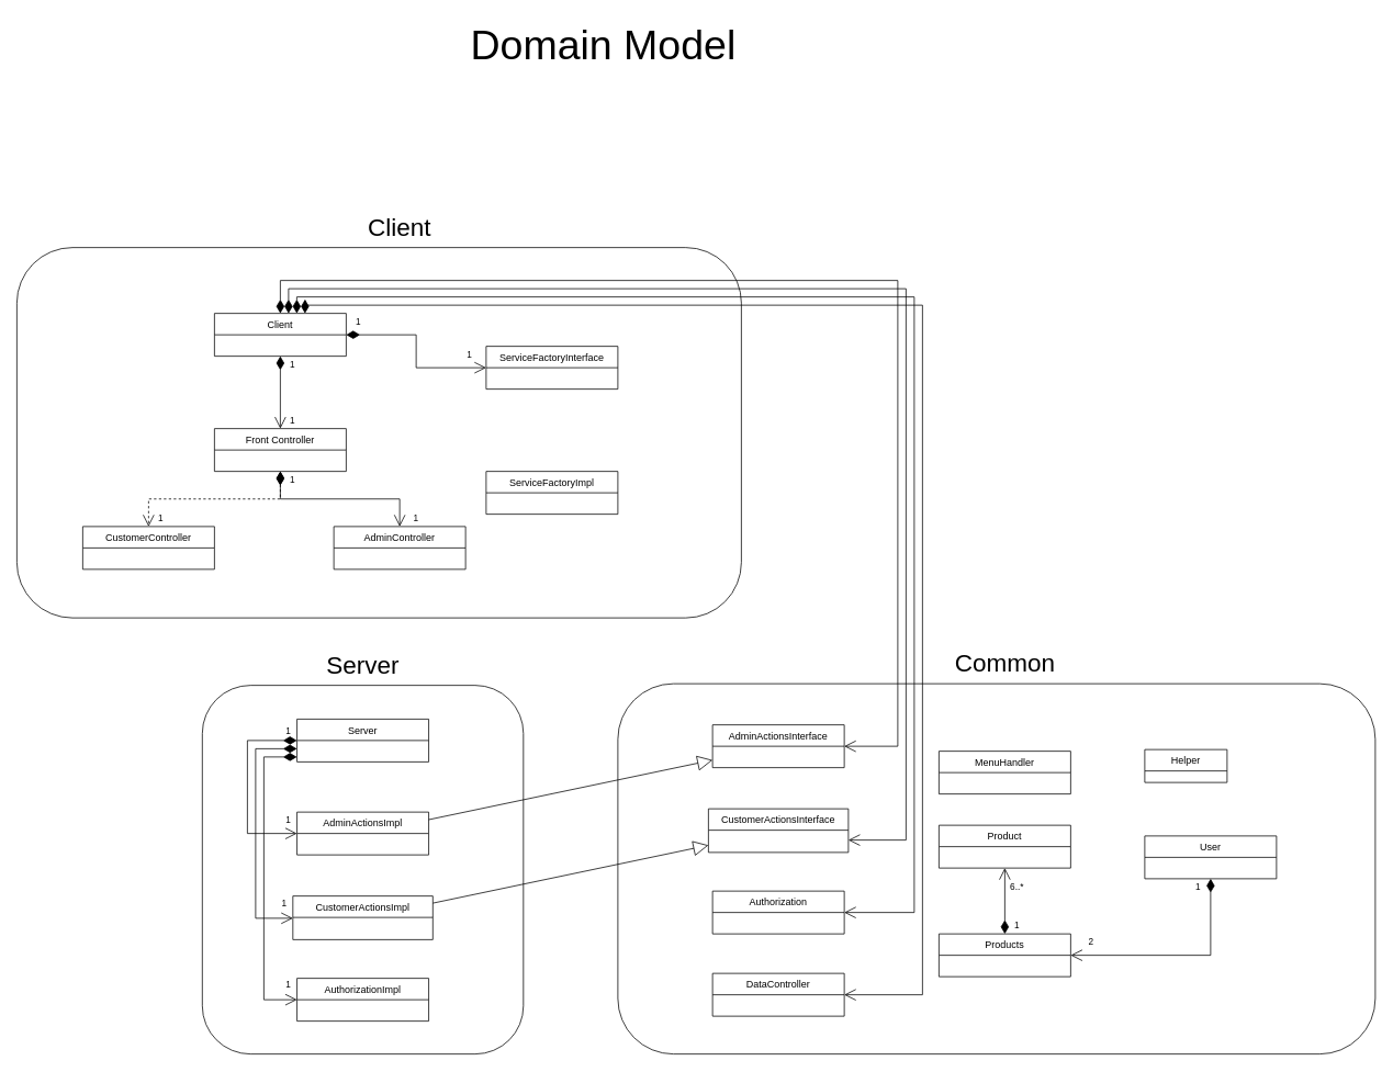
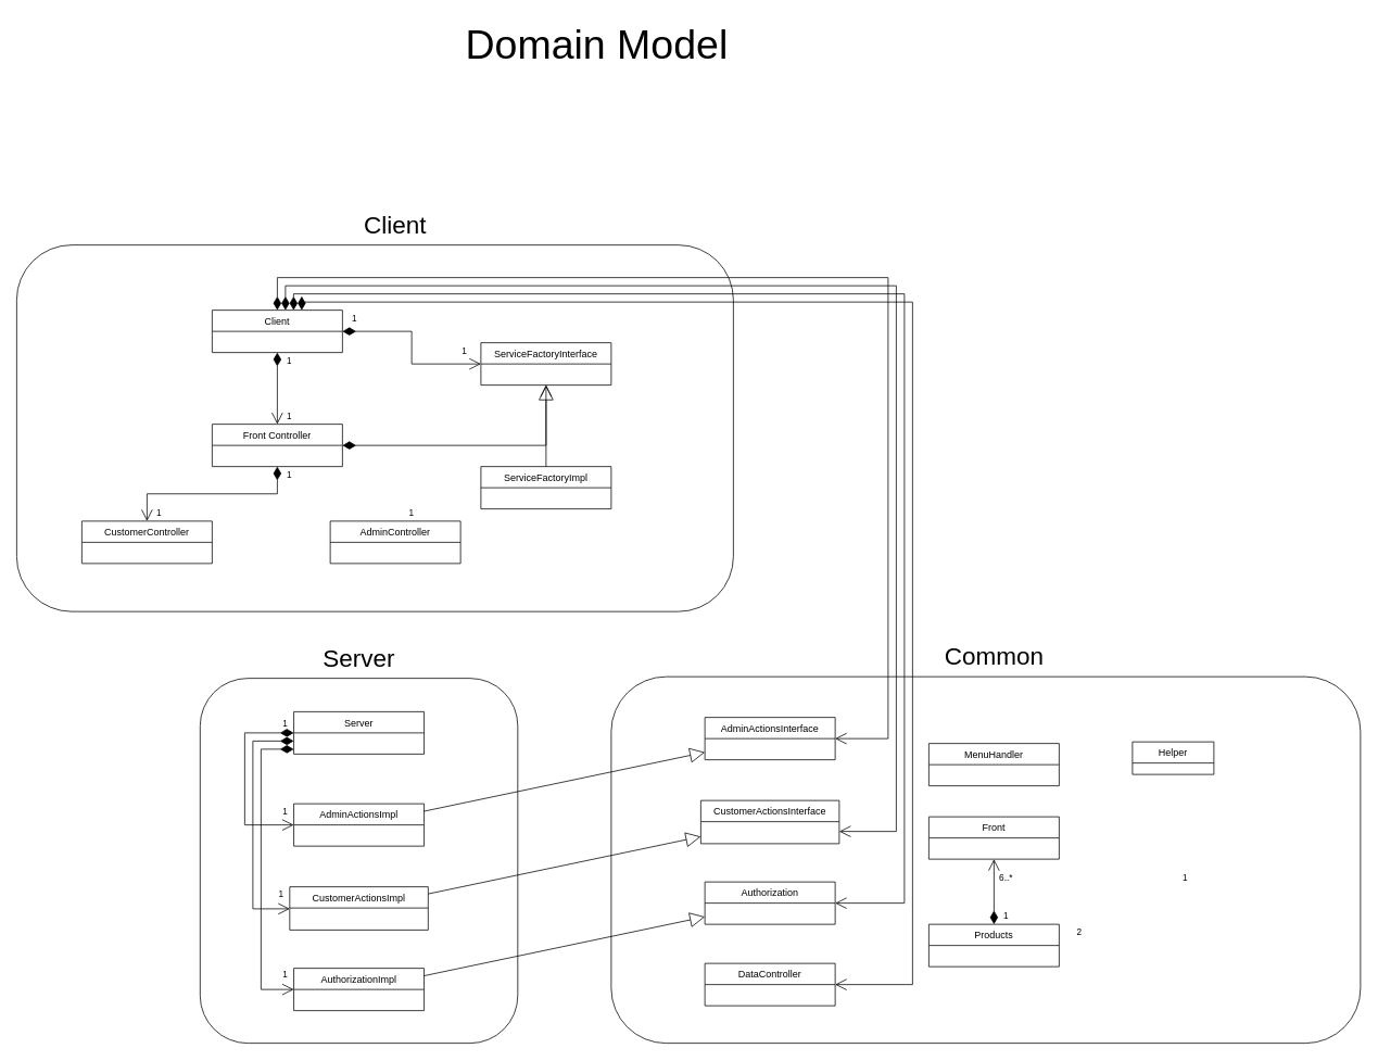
+ <mxCell id="18" value="" style="endArrow=block;endSize=16;endFill=0;html=1;rounded=0;" edge="1" parent="1" source="8" target="7"><mxGeometry x="0.01" width="160" relative="1" as="geometry"><mxPoint x="100" y="590" as="sourcePoint" /><mxPoint x="100" y="502" as="targetPoint" /><Array as="points" /><mxPoint as="offset" /></mxGeometry></mxCell>
- <mxCell id="13" value="" style="endArrow=open;html=1;endSize=12;startArrow=diamondThin;startSize=14;startFill=1;edgeStyle=orthogonalEdgeStyle;align=left;verticalAlign=bottom;rounded=0;dashed=1;" edge="1" parent="1" source="3" target="4"><mxGeometry x="-1" y="3" relative="1" as="geometry"><mxPoint x="350" y="442" as="sourcePoint" /><mxPoint x="350" y="530" as="targetPoint" /><mxPoint as="offset" /></mxGeometry></mxCell>
+ <mxCell id="13" value="" style="endArrow=open;html=1;endSize=12;startArrow=diamondThin;startSize=14;startFill=1;edgeStyle=orthogonalEdgeStyle;align=left;verticalAlign=bottom;rounded=0;" edge="1" parent="1" source="3" target="4"><mxGeometry x="-1" y="3" relative="1" as="geometry"><mxPoint x="350" y="442" as="sourcePoint" /><mxPoint x="350" y="530" as="targetPoint" /><mxPoint as="offset" /></mxGeometry></mxCell>
- <mxCell id="14" value="" style="endArrow=open;html=1;endSize=12;startArrow=diamondThin;startSize=14;startFill=1;edgeStyle=orthogonalEdgeStyle;align=left;verticalAlign=bottom;rounded=0;" edge="1" parent="1" source="3" target="5"><mxGeometry x="-1" y="3" relative="1" as="geometry"><mxPoint x="350" y="582" as="sourcePoint" /><mxPoint x="250" y="649" as="targetPoint" /><mxPoint as="offset" /></mxGeometry></mxCell>
+ <mxCell id="14" value="" style="endArrow=open;html=1;endSize=12;startArrow=diamondThin;startSize=14;startFill=1;edgeStyle=orthogonalEdgeStyle;align=left;verticalAlign=bottom;rounded=0;" edge="1" parent="1" source="3" target="7"><mxGeometry x="-1" y="3" relative="1" as="geometry"><mxPoint x="350" y="582" as="sourcePoint" /><mxPoint x="250" y="649" as="targetPoint" /><mxPoint as="offset" /></mxGeometry></mxCell>
- <mxCell id="26" value="Product" style="swimlane;fontStyle=0;childLayout=stackLayout;horizontal=1;startSize=26;fillColor=none;horizontalStack=0;resizeParent=1;resizeParentMax=0;resizeLast=0;collapsible=1;marginBottom=0;" vertex="1" parent="1"><mxGeometry x="1140" y="1002" width="160" height="52" as="geometry" /></mxCell>
+ <mxCell id="26" value="Front" style="swimlane;fontStyle=0;childLayout=stackLayout;horizontal=1;startSize=26;fillColor=none;horizontalStack=0;resizeParent=1;resizeParentMax=0;resizeLast=0;collapsible=1;marginBottom=0;" vertex="1" parent="1"><mxGeometry x="1140" y="1002" width="160" height="52" as="geometry" /></mxCell>
- <mxCell id="28" value="User" style="swimlane;fontStyle=0;childLayout=stackLayout;horizontal=1;startSize=26;fillColor=none;horizontalStack=0;resizeParent=1;resizeParentMax=0;resizeLast=0;collapsible=1;marginBottom=0;" vertex="1" parent="1"><mxGeometry x="1390" y="1015" width="160" height="52" as="geometry" /></mxCell>
- <mxCell id="32" value="" style="endArrow=open;html=1;endSize=12;startArrow=diamondThin;startSize=14;startFill=1;edgeStyle=orthogonalEdgeStyle;align=left;verticalAlign=bottom;rounded=0;" edge="1" parent="1" source="28" target="27"><mxGeometry x="-1" y="3" relative="1" as="geometry"><mxPoint x="1230" y="1144" as="sourcePoint" /><mxPoint x="1230" y="1076" as="targetPoint" /><mxPoint as="offset" /><Array as="points"><mxPoint x="1470" y="1160" /></Array></mxGeometry></mxCell>
+ <mxCell id="47" value="" style="endArrow=block;endSize=16;endFill=0;html=1;rounded=0;" edge="1" parent="1" source="43" target="37"><mxGeometry x="0.01" width="160" relative="1" as="geometry"><mxPoint x="535" y="1020" as="sourcePoint" /><mxPoint x="870" y="1019" as="targetPoint" /><Array as="points" /><mxPoint as="offset" /></mxGeometry></mxCell>
